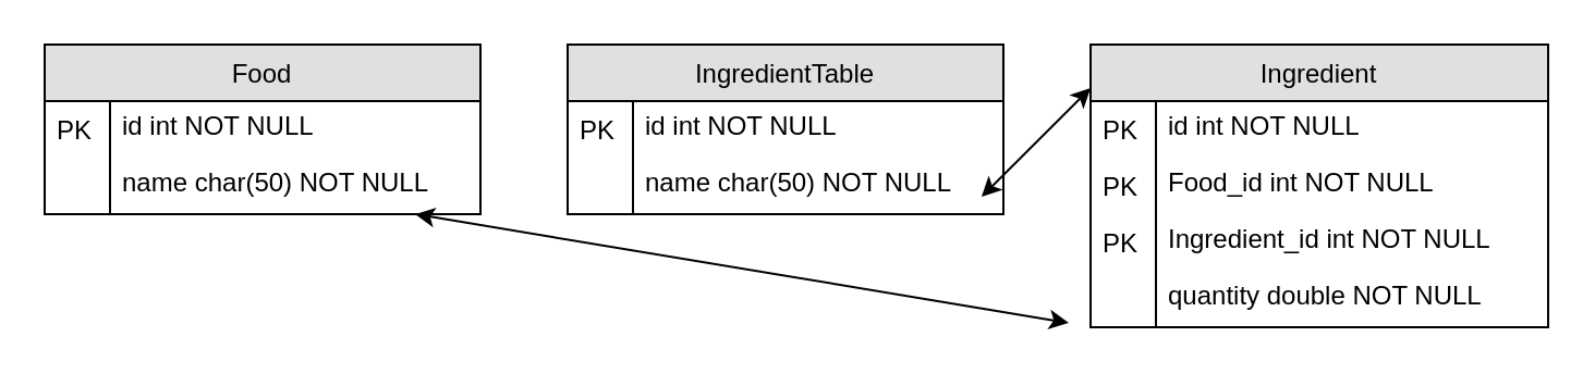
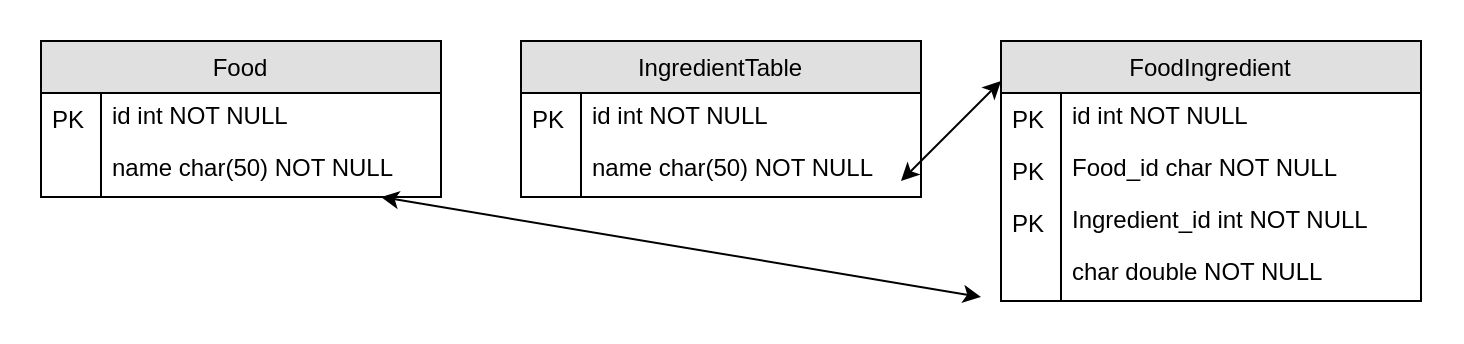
- <mxCell id="12" value="Ingredient" style="swimlane;fontStyle=0;childLayout=stackLayout;horizontal=1;startSize=26;fillColor=#e0e0e0;horizontalStack=0;resizeParent=1;resizeLast=0;collapsible=1;marginBottom=0;swimlaneFillColor=#ffffff;align=center;" vertex="1" parent="1"><mxGeometry x="500" y="20" width="210" height="130" as="geometry" /></mxCell>
+ <mxCell id="12" value="FoodIngredient" style="swimlane;fontStyle=0;childLayout=stackLayout;horizontal=1;startSize=26;fillColor=#e0e0e0;horizontalStack=0;resizeParent=1;resizeLast=0;collapsible=1;marginBottom=0;swimlaneFillColor=#ffffff;align=center;" vertex="1" parent="1"><mxGeometry x="500" y="20" width="210" height="130" as="geometry" /></mxCell>
- <mxCell id="15" value="Food_id int NOT NULL " style="shape=partialRectangle;top=0;left=0;right=0;bottom=0;align=left;verticalAlign=top;spacingTop=-2;fillColor=none;spacingLeft=34;spacingRight=4;overflow=hidden;rotatable=0;points=[[0,0.5],[1,0.5]];portConstraint=eastwest;dropTarget=0;" vertex="1" parent="12"><mxGeometry y="52" width="210" height="26" as="geometry" /></mxCell>
+ <mxCell id="15" value="Food_id char NOT NULL " style="shape=partialRectangle;top=0;left=0;right=0;bottom=0;align=left;verticalAlign=top;spacingTop=-2;fillColor=none;spacingLeft=34;spacingRight=4;overflow=hidden;rotatable=0;points=[[0,0.5],[1,0.5]];portConstraint=eastwest;dropTarget=0;" vertex="1" parent="12"><mxGeometry y="52" width="210" height="26" as="geometry" /></mxCell>
- <mxCell id="19" value="quantity double NOT NULL" style="shape=partialRectangle;top=0;left=0;right=0;bottom=0;align=left;verticalAlign=top;spacingTop=-2;fillColor=none;spacingLeft=34;spacingRight=4;overflow=hidden;rotatable=0;points=[[0,0.5],[1,0.5]];portConstraint=eastwest;dropTarget=0;" vertex="1" parent="12"><mxGeometry y="104" width="210" height="26" as="geometry" /></mxCell>
+ <mxCell id="19" value="char double NOT NULL" style="shape=partialRectangle;top=0;left=0;right=0;bottom=0;align=left;verticalAlign=top;spacingTop=-2;fillColor=none;spacingLeft=34;spacingRight=4;overflow=hidden;rotatable=0;points=[[0,0.5],[1,0.5]];portConstraint=eastwest;dropTarget=0;" vertex="1" parent="12"><mxGeometry y="104" width="210" height="26" as="geometry" /></mxCell>
